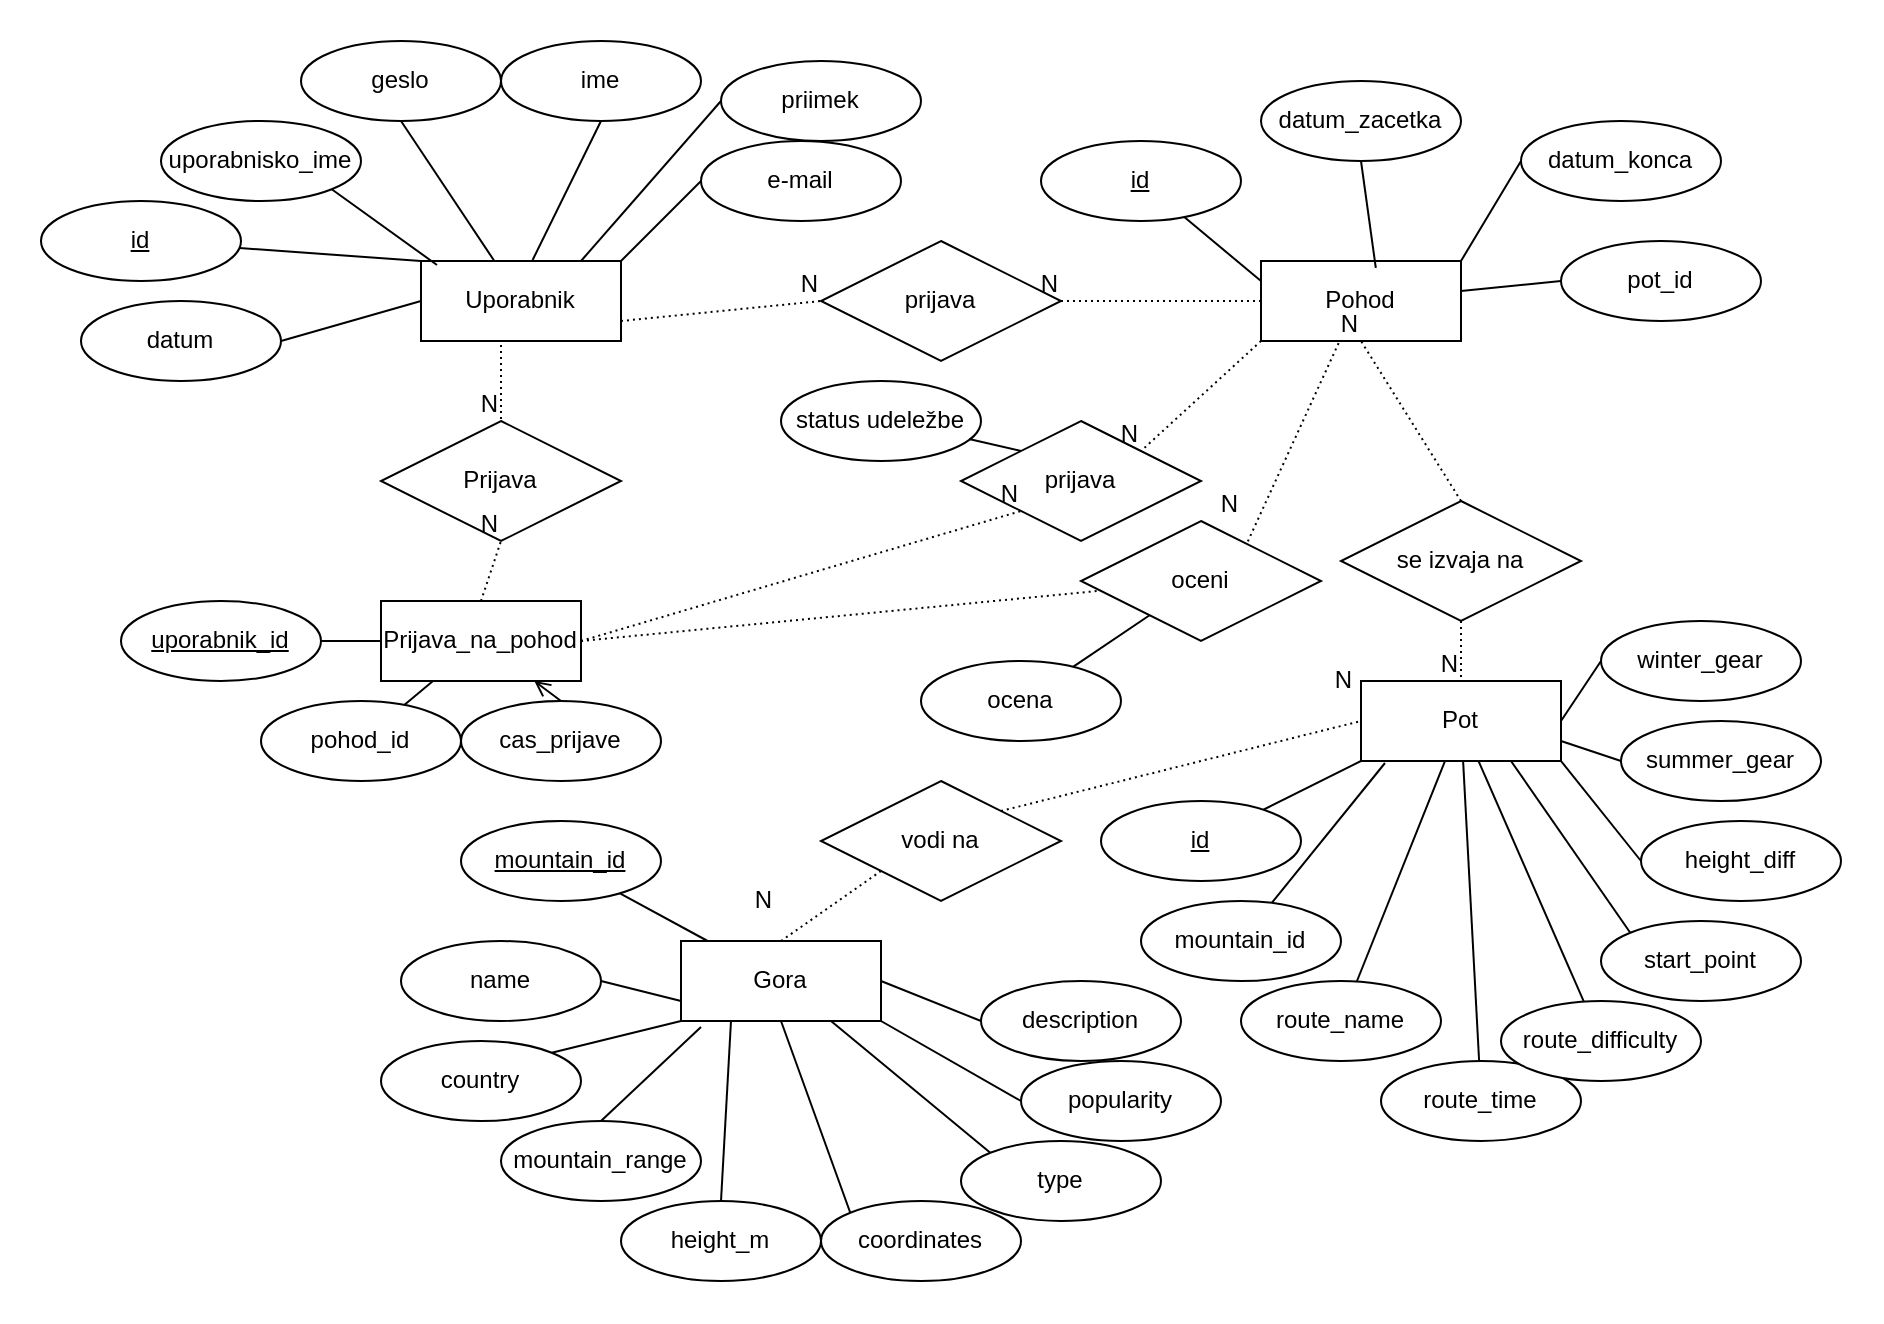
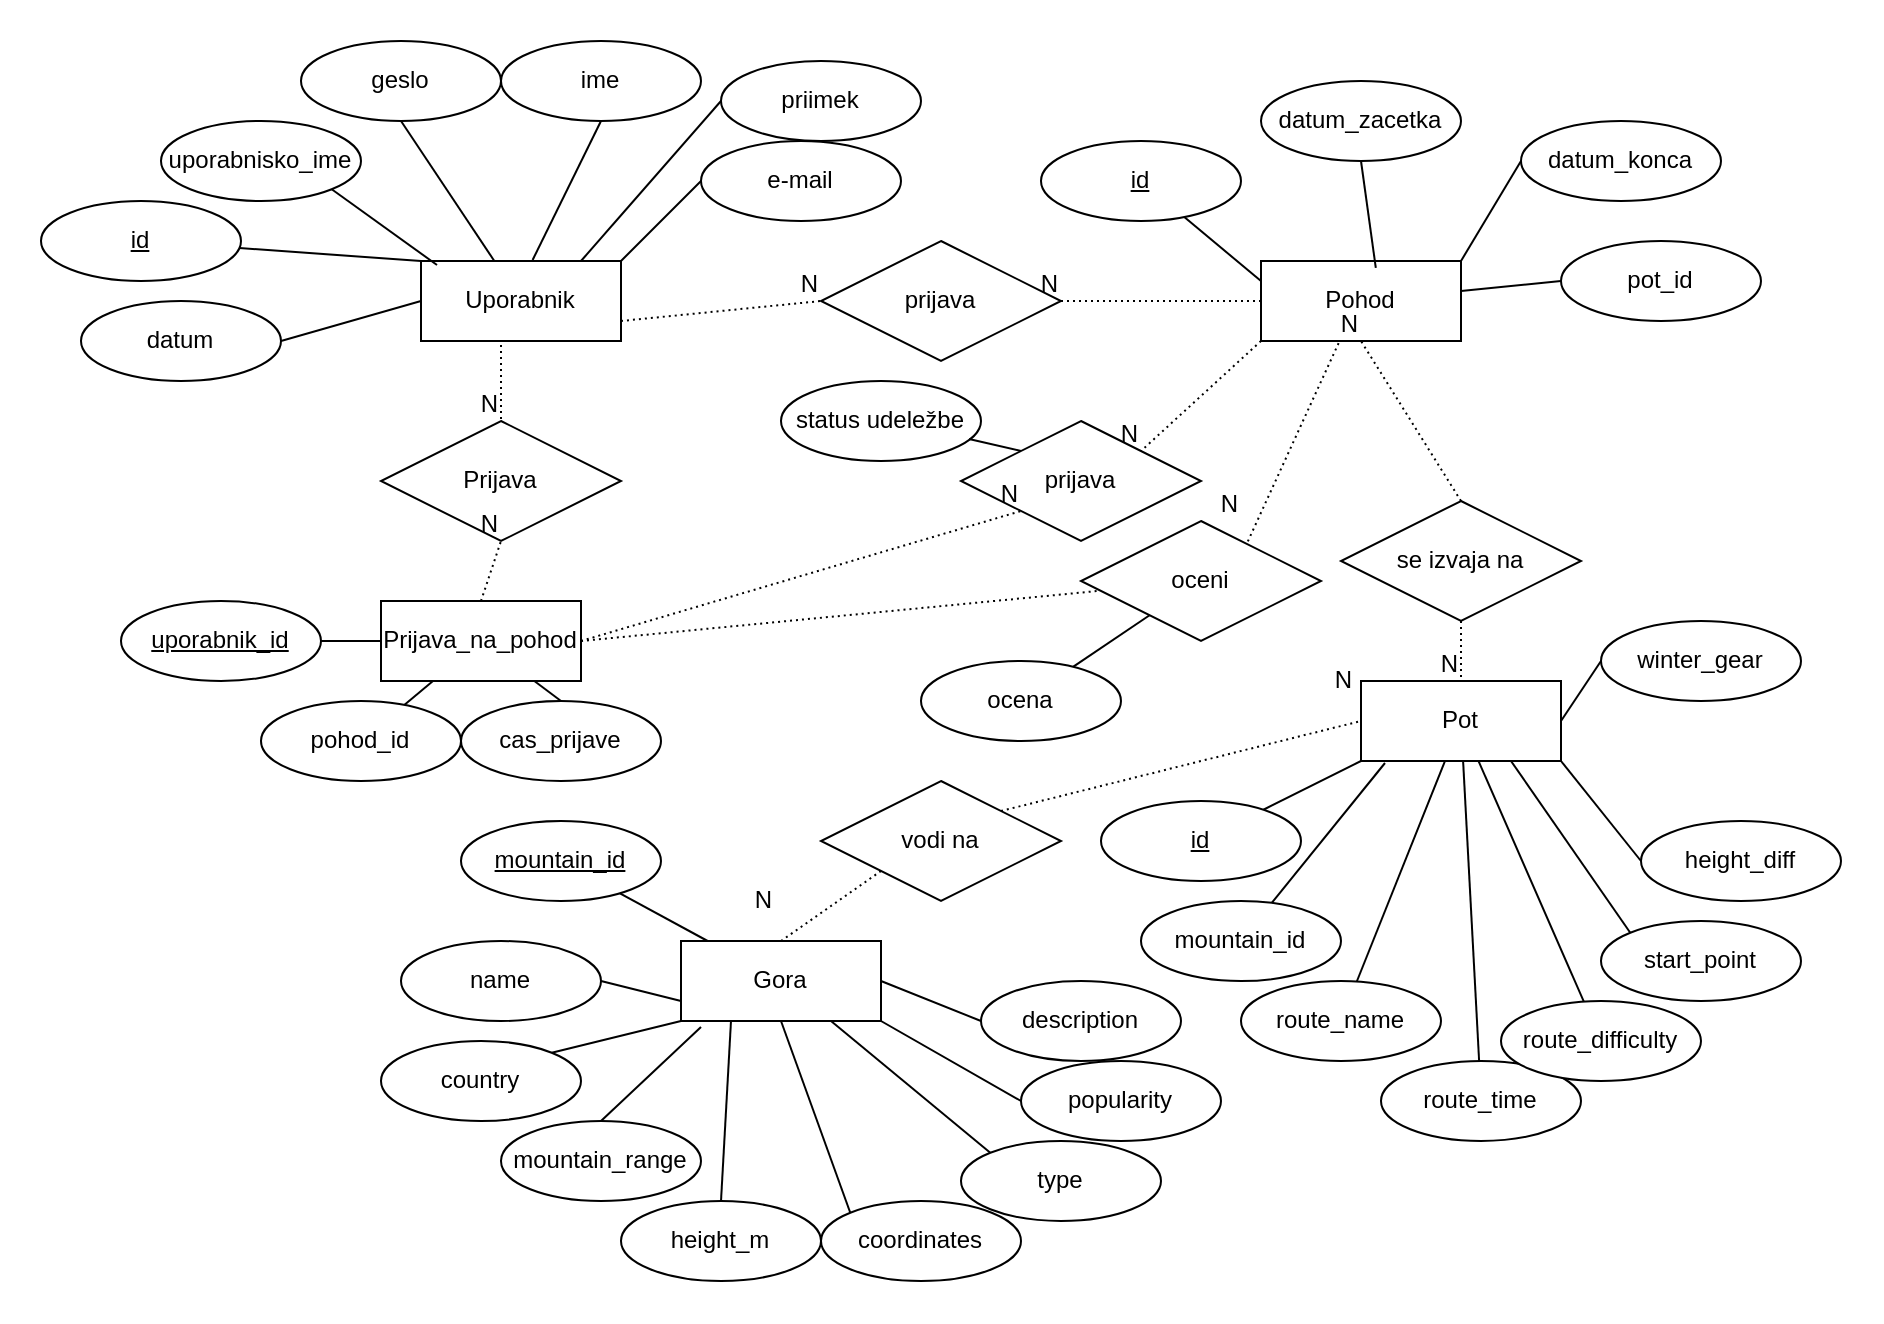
- <mxCell id="26" style="rounded=0;orthogonalLoop=1;jettySize=auto;html=1;exitX=0.5;exitY=0;exitDx=0;exitDy=0;endArrow=open;startFill=0;" parent="1" source="27" target="21" edge="1"><mxGeometry relative="1" as="geometry" /></mxCell>
+ <mxCell id="26" style="rounded=0;orthogonalLoop=1;jettySize=auto;html=1;exitX=0.5;exitY=0;exitDx=0;exitDy=0;endArrow=none;startFill=0;" parent="1" source="27" target="21" edge="1"><mxGeometry relative="1" as="geometry" /></mxCell>
- <mxCell id="70" style="rounded=0;orthogonalLoop=1;jettySize=auto;html=1;exitX=0;exitY=0.5;exitDx=0;exitDy=0;entryX=1;entryY=0.75;entryDx=0;entryDy=0;endArrow=none;startFill=0;" edge="1" parent="1" source="71" target="43"><mxGeometry relative="1" as="geometry" /></mxCell>
- <mxCell id="71" value="summer_gear" style="ellipse;whiteSpace=wrap;html=1;align=center;" vertex="1" parent="1"><mxGeometry x="810" y="360" width="100" height="40" as="geometry" /></mxCell>
